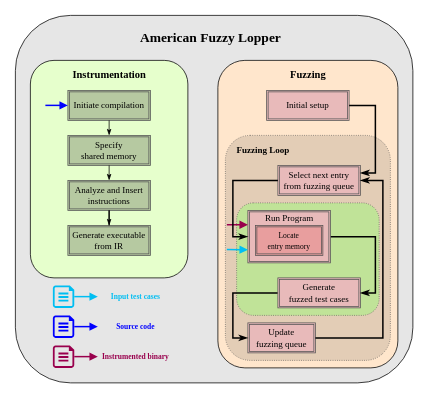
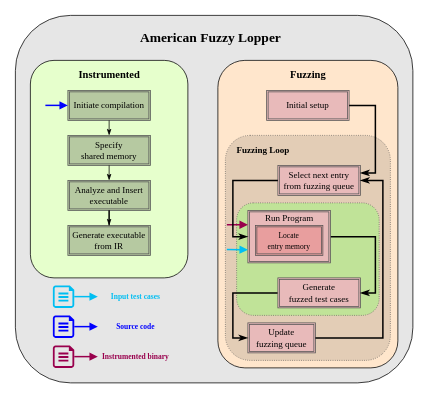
- <mxCell id="6" value="&lt;span style=&quot;font-size: 14px&quot;&gt;&lt;b&gt;Instrumentation&lt;/b&gt;&lt;/span&gt;" style="text;html=1;align=center;verticalAlign=middle;resizable=0;points=[];autosize=1;fontSize=12;fontFamily=Georgia;" parent="1" vertex="1"><mxGeometry x="90" y="90" width="110" height="20" as="geometry" /></mxCell>
+ <mxCell id="6" value="&lt;span style=&quot;font-size: 14px&quot;&gt;&lt;b&gt;Instrumented&lt;/b&gt;&lt;/span&gt;" style="text;html=1;align=center;verticalAlign=middle;resizable=0;points=[];autosize=1;fontSize=12;fontFamily=Georgia;" parent="1" vertex="1"><mxGeometry x="90" y="90" width="110" height="20" as="geometry" /></mxCell>
- <mxCell id="10" value="Analyze and Insert instructions" style="shape=ext;double=1;rounded=0;whiteSpace=wrap;html=1;strokeColor=#545454;strokeWidth=1;fontFamily=Georgia;fontSize=12;fillColor=#B6C9A1;" parent="1" vertex="1"><mxGeometry x="90" y="240" width="110" height="40" as="geometry" /></mxCell>
+ <mxCell id="10" value="Analyze and Insert executable" style="shape=ext;double=1;rounded=0;whiteSpace=wrap;html=1;strokeColor=#545454;strokeWidth=1;fontFamily=Georgia;fontSize=12;fillColor=#B6C9A1;" parent="1" vertex="1"><mxGeometry x="90" y="240" width="110" height="40" as="geometry" /></mxCell>
